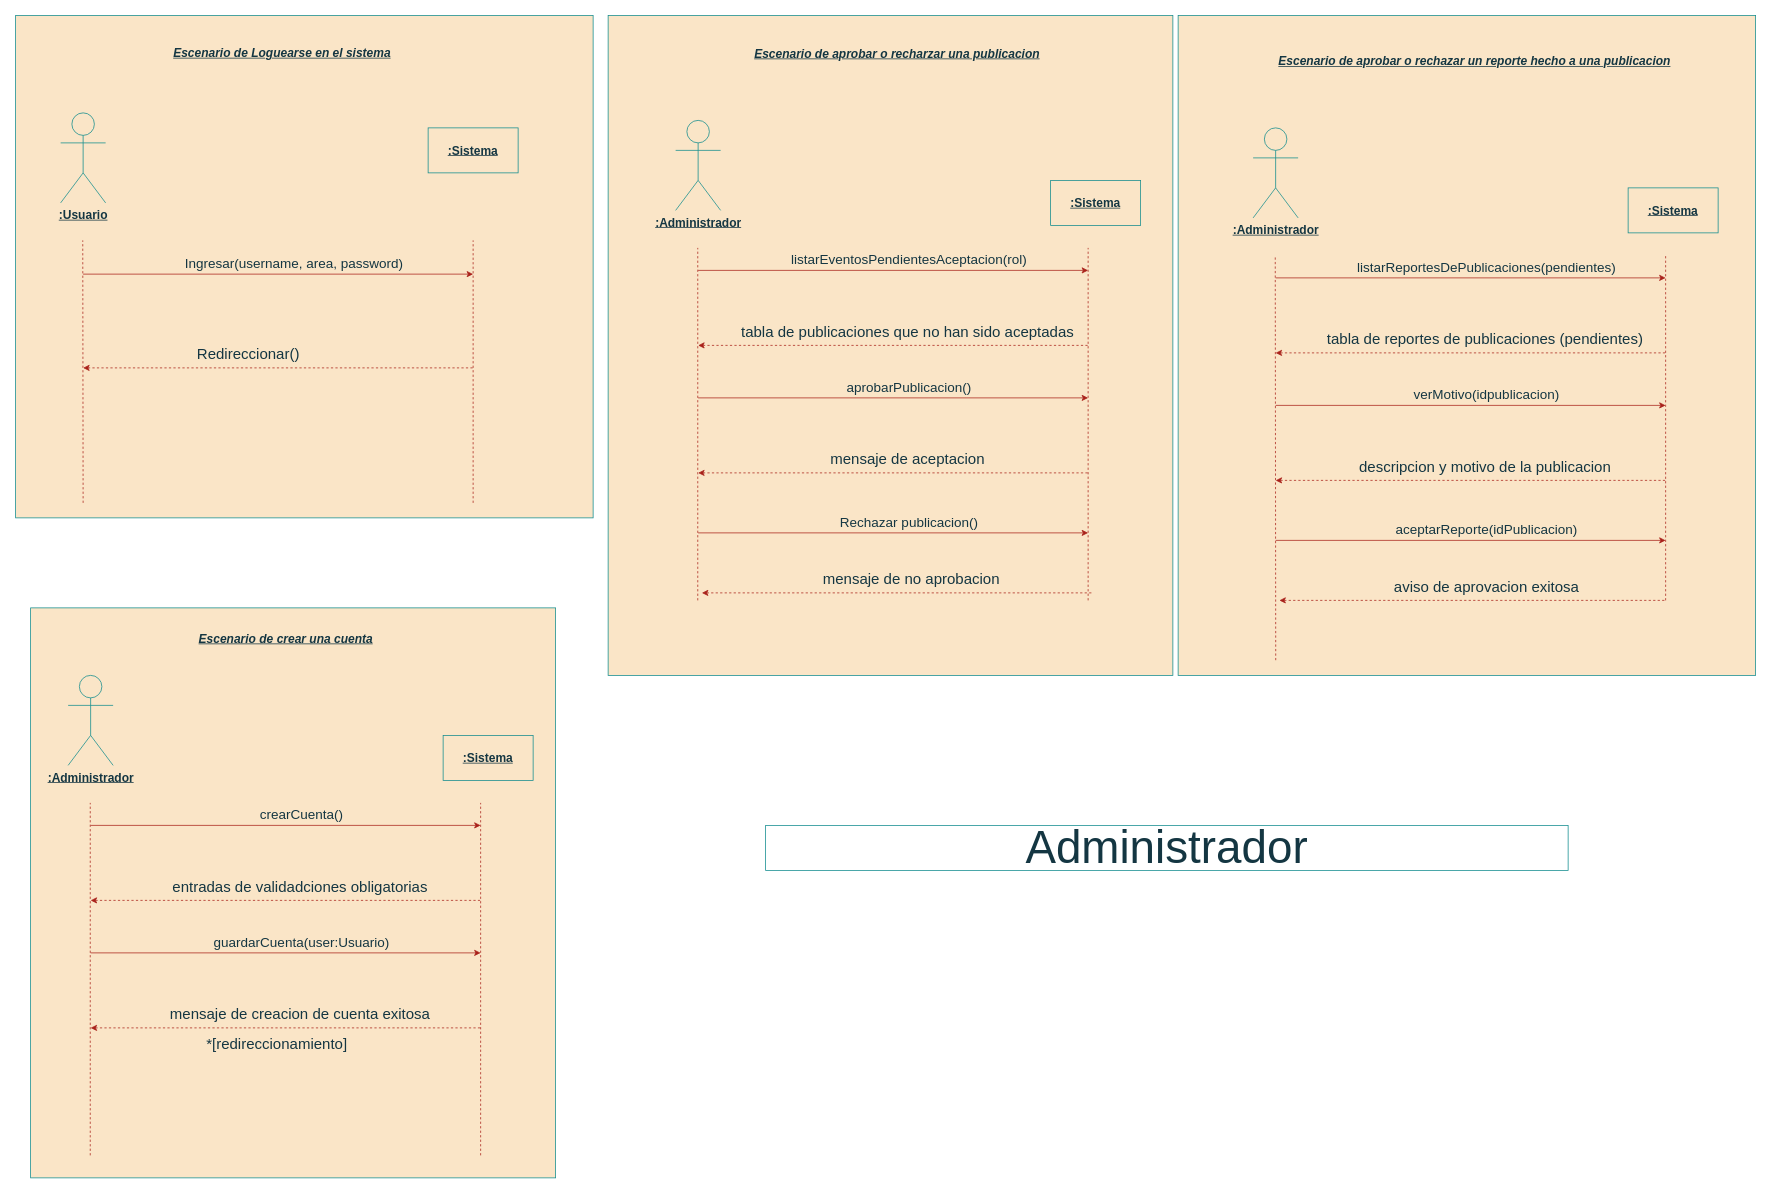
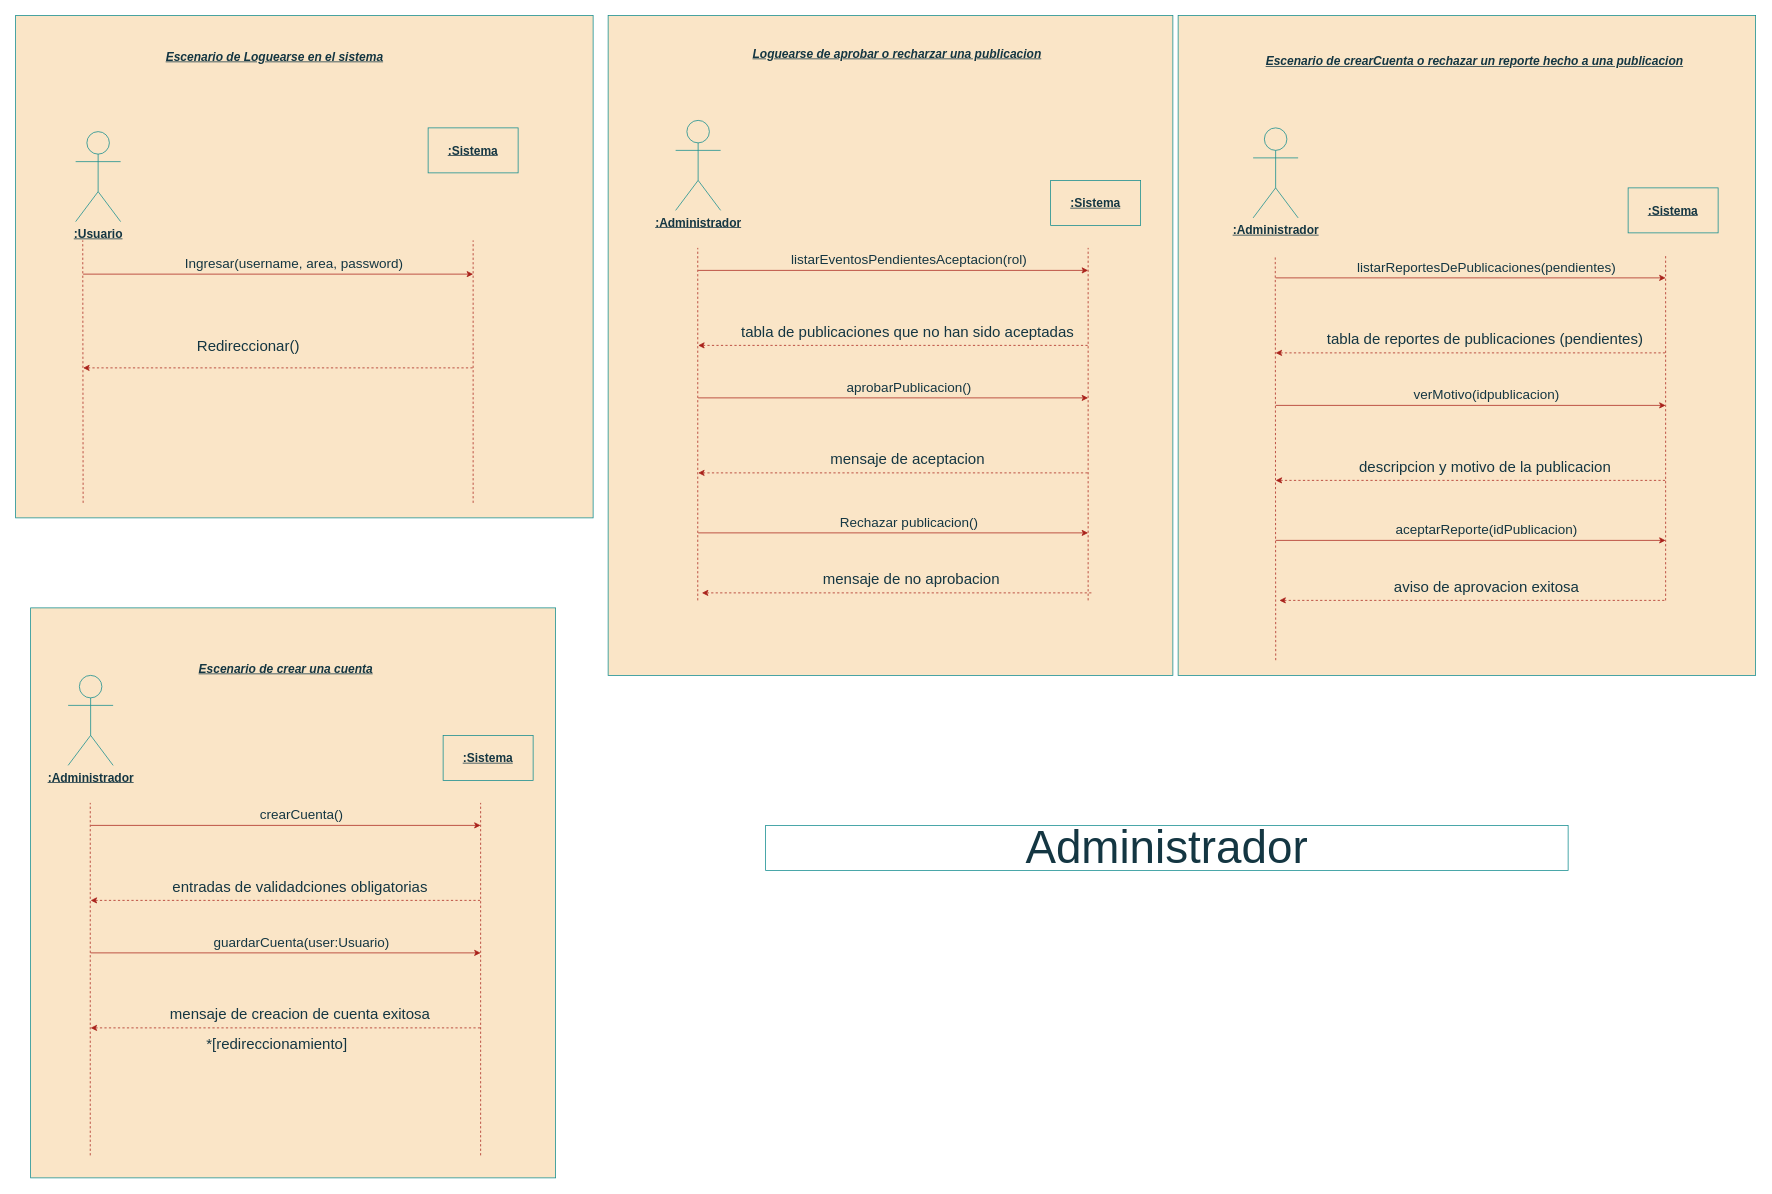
- <mxCell id="5" value="&lt;u&gt;&lt;b&gt;&lt;i&gt;&lt;font style=&quot;font-size: 16px&quot;&gt;Escenario de Loguearse en el sistema&lt;/font&gt;&lt;/i&gt;&lt;/b&gt;&lt;/u&gt;" style="text;html=1;align=center;verticalAlign=middle;resizable=0;points=[];autosize=1;fontColor=#143642;labelBackgroundColor=none;labelBorderColor=none;" parent="1" vertex="1"><mxGeometry x="220" y="60" width="310" height="20" as="geometry" /></mxCell>
+ <mxCell id="5" value="&lt;u&gt;&lt;b&gt;&lt;i&gt;&lt;font style=&quot;font-size: 16px&quot;&gt;Escenario de Loguearse en el sistema&lt;/font&gt;&lt;/i&gt;&lt;/b&gt;&lt;/u&gt;" style="text;html=1;align=center;verticalAlign=middle;resizable=0;points=[];autosize=1;fontColor=#143642;labelBackgroundColor=none;labelBorderColor=none;" parent="1" vertex="1"><mxGeometry x="210" y="65" width="310" height="20" as="geometry" /></mxCell>
- <mxCell id="10" value="&lt;span style=&quot;font-size: 16px;&quot;&gt;&lt;b&gt;&lt;i&gt;&lt;u&gt;Escenario de aprobar o recharzar una publicacion&lt;/u&gt;&lt;/i&gt;&lt;/b&gt;&lt;/span&gt;&lt;p style=&quot;margin-top: 14.0pt ; margin-right: 0cm ; margin-bottom: 4.0pt ; margin-left: 0cm ; text-align: justify&quot; class=&quot;MsoNormal&quot;&gt;&lt;span style=&quot;font-size: 14.0pt ; line-height: 107% ; font-family: &amp;quot;times new roman&amp;quot; , serif&quot;&gt;&lt;/span&gt;&lt;/p&gt;" style="text;html=1;align=center;verticalAlign=middle;resizable=0;points=[];autosize=1;fontColor=#143642;labelBackgroundColor=none;labelBorderColor=none;" parent="1" vertex="1"><mxGeometry x="995" y="55" width="400" height="50" as="geometry" /></mxCell>
+ <mxCell id="10" value="&lt;span style=&quot;font-size: 16px;&quot;&gt;&lt;b&gt;&lt;i&gt;&lt;u&gt;Loguearse de aprobar o recharzar una publicacion&lt;/u&gt;&lt;/i&gt;&lt;/b&gt;&lt;/span&gt;&lt;p style=&quot;margin-top: 14.0pt ; margin-right: 0cm ; margin-bottom: 4.0pt ; margin-left: 0cm ; text-align: justify&quot; class=&quot;MsoNormal&quot;&gt;&lt;span style=&quot;font-size: 14.0pt ; line-height: 107% ; font-family: &amp;quot;times new roman&amp;quot; , serif&quot;&gt;&lt;/span&gt;&lt;/p&gt;" style="text;html=1;align=center;verticalAlign=middle;resizable=0;points=[];autosize=1;fontColor=#143642;labelBackgroundColor=none;labelBorderColor=none;" parent="1" vertex="1"><mxGeometry x="995" y="55" width="400" height="50" as="geometry" /></mxCell>
- <mxCell id="31" value="&lt;span style=&quot;font-size: 16px&quot;&gt;&lt;b&gt;&lt;i&gt;&lt;u&gt;Escenario de aprobar o rechazar un reporte hecho a una publicacion&lt;/u&gt;&lt;/i&gt;&lt;/b&gt;&lt;/span&gt;&lt;br&gt;&lt;p style=&quot;margin-top: 14.0pt ; margin-right: 0cm ; margin-bottom: 4.0pt ; margin-left: 0cm ; text-align: justify&quot; class=&quot;MsoNormal&quot;&gt;&lt;span style=&quot;font-size: 14.0pt ; line-height: 107% ; font-family: &amp;quot;times new roman&amp;quot; , serif&quot;&gt;&lt;/span&gt;&lt;/p&gt;" style="text;html=1;align=center;verticalAlign=middle;resizable=0;points=[];autosize=1;fontColor=#143642;labelBackgroundColor=none;labelBorderColor=none;" parent="1" vertex="1"><mxGeometry x="1690" y="65" width="550" height="50" as="geometry" /></mxCell>
+ <mxCell id="31" value="&lt;span style=&quot;font-size: 16px&quot;&gt;&lt;b&gt;&lt;i&gt;&lt;u&gt;Escenario de crearCuenta o rechazar un reporte hecho a una publicacion&lt;/u&gt;&lt;/i&gt;&lt;/b&gt;&lt;/span&gt;&lt;br&gt;&lt;p style=&quot;margin-top: 14.0pt ; margin-right: 0cm ; margin-bottom: 4.0pt ; margin-left: 0cm ; text-align: justify&quot; class=&quot;MsoNormal&quot;&gt;&lt;span style=&quot;font-size: 14.0pt ; line-height: 107% ; font-family: &amp;quot;times new roman&amp;quot; , serif&quot;&gt;&lt;/span&gt;&lt;/p&gt;" style="text;html=1;align=center;verticalAlign=middle;resizable=0;points=[];autosize=1;fontColor=#143642;labelBackgroundColor=none;labelBorderColor=none;" parent="1" vertex="1"><mxGeometry x="1690" y="65" width="550" height="50" as="geometry" /></mxCell>
- <mxCell id="7" value="&lt;u&gt;&lt;b&gt;&lt;font style=&quot;font-size: 16px&quot;&gt;:Usuario&lt;/font&gt;&lt;/b&gt;&lt;/u&gt;" style="shape=umlActor;verticalLabelPosition=bottom;verticalAlign=top;html=1;outlineConnect=0;fontColor=#143642;labelBackgroundColor=none;labelBorderColor=none;fillColor=#FAE5C7;strokeColor=#0F8B8D;" parent="1" vertex="1"><mxGeometry x="80" y="150" width="60" height="120" as="geometry" /></mxCell>
+ <mxCell id="7" value="&lt;u&gt;&lt;b&gt;&lt;font style=&quot;font-size: 16px&quot;&gt;:Usuario&lt;/font&gt;&lt;/b&gt;&lt;/u&gt;" style="shape=umlActor;verticalLabelPosition=bottom;verticalAlign=top;html=1;outlineConnect=0;fontColor=#143642;labelBackgroundColor=none;labelBorderColor=none;fillColor=#FAE5C7;strokeColor=#0F8B8D;" parent="1" vertex="1"><mxGeometry x="100" y="175" width="60" height="120" as="geometry" /></mxCell>
- <mxCell id="18" value="Redireccionar()" style="text;html=1;align=center;verticalAlign=middle;resizable=0;points=[];autosize=1;fontSize=20;fontColor=#143642;labelBackgroundColor=none;labelBorderColor=none;" parent="1" vertex="1"><mxGeometry x="255" y="455" width="150" height="30" as="geometry" /></mxCell>
+ <mxCell id="18" value="Redireccionar()" style="text;html=1;align=center;verticalAlign=middle;resizable=0;points=[];autosize=1;fontSize=20;fontColor=#143642;labelBackgroundColor=none;labelBorderColor=none;" parent="1" vertex="1"><mxGeometry x="255" y="445" width="150" height="30" as="geometry" /></mxCell>
- <mxCell id="49" value="&lt;span style=&quot;font-size: 16px&quot;&gt;&lt;b&gt;&lt;i&gt;&lt;u&gt;Escenario de crear una cuenta&lt;/u&gt;&lt;/i&gt;&lt;/b&gt;&lt;/span&gt;&lt;br&gt;&lt;p class=&quot;MsoNormal&quot; style=&quot;margin-top: 14.0pt ; margin-right: 0cm ; margin-bottom: 4.0pt ; margin-left: 0cm ; text-align: justify&quot;&gt;&lt;span style=&quot;font-size: 14.0pt ; line-height: 107% ; font-family: &amp;quot;times new roman&amp;quot; , serif&quot;&gt;&lt;/span&gt;&lt;/p&gt;" style="text;html=1;align=center;verticalAlign=middle;resizable=0;points=[];autosize=1;labelBackgroundColor=none;fontColor=#143642;labelBorderColor=none;" vertex="1" parent="1"><mxGeometry x="250" y="835" width="260" height="50" as="geometry" /></mxCell>
+ <mxCell id="49" value="&lt;span style=&quot;font-size: 16px&quot;&gt;&lt;b&gt;&lt;i&gt;&lt;u&gt;Escenario de crear una cuenta&lt;/u&gt;&lt;/i&gt;&lt;/b&gt;&lt;/span&gt;&lt;br&gt;&lt;p class=&quot;MsoNormal&quot; style=&quot;margin-top: 14.0pt ; margin-right: 0cm ; margin-bottom: 4.0pt ; margin-left: 0cm ; text-align: justify&quot;&gt;&lt;span style=&quot;font-size: 14.0pt ; line-height: 107% ; font-family: &amp;quot;times new roman&amp;quot; , serif&quot;&gt;&lt;/span&gt;&lt;/p&gt;" style="text;html=1;align=center;verticalAlign=middle;resizable=0;points=[];autosize=1;labelBackgroundColor=none;fontColor=#143642;labelBorderColor=none;" vertex="1" parent="1"><mxGeometry x="250" y="875" width="260" height="50" as="geometry" /></mxCell>
